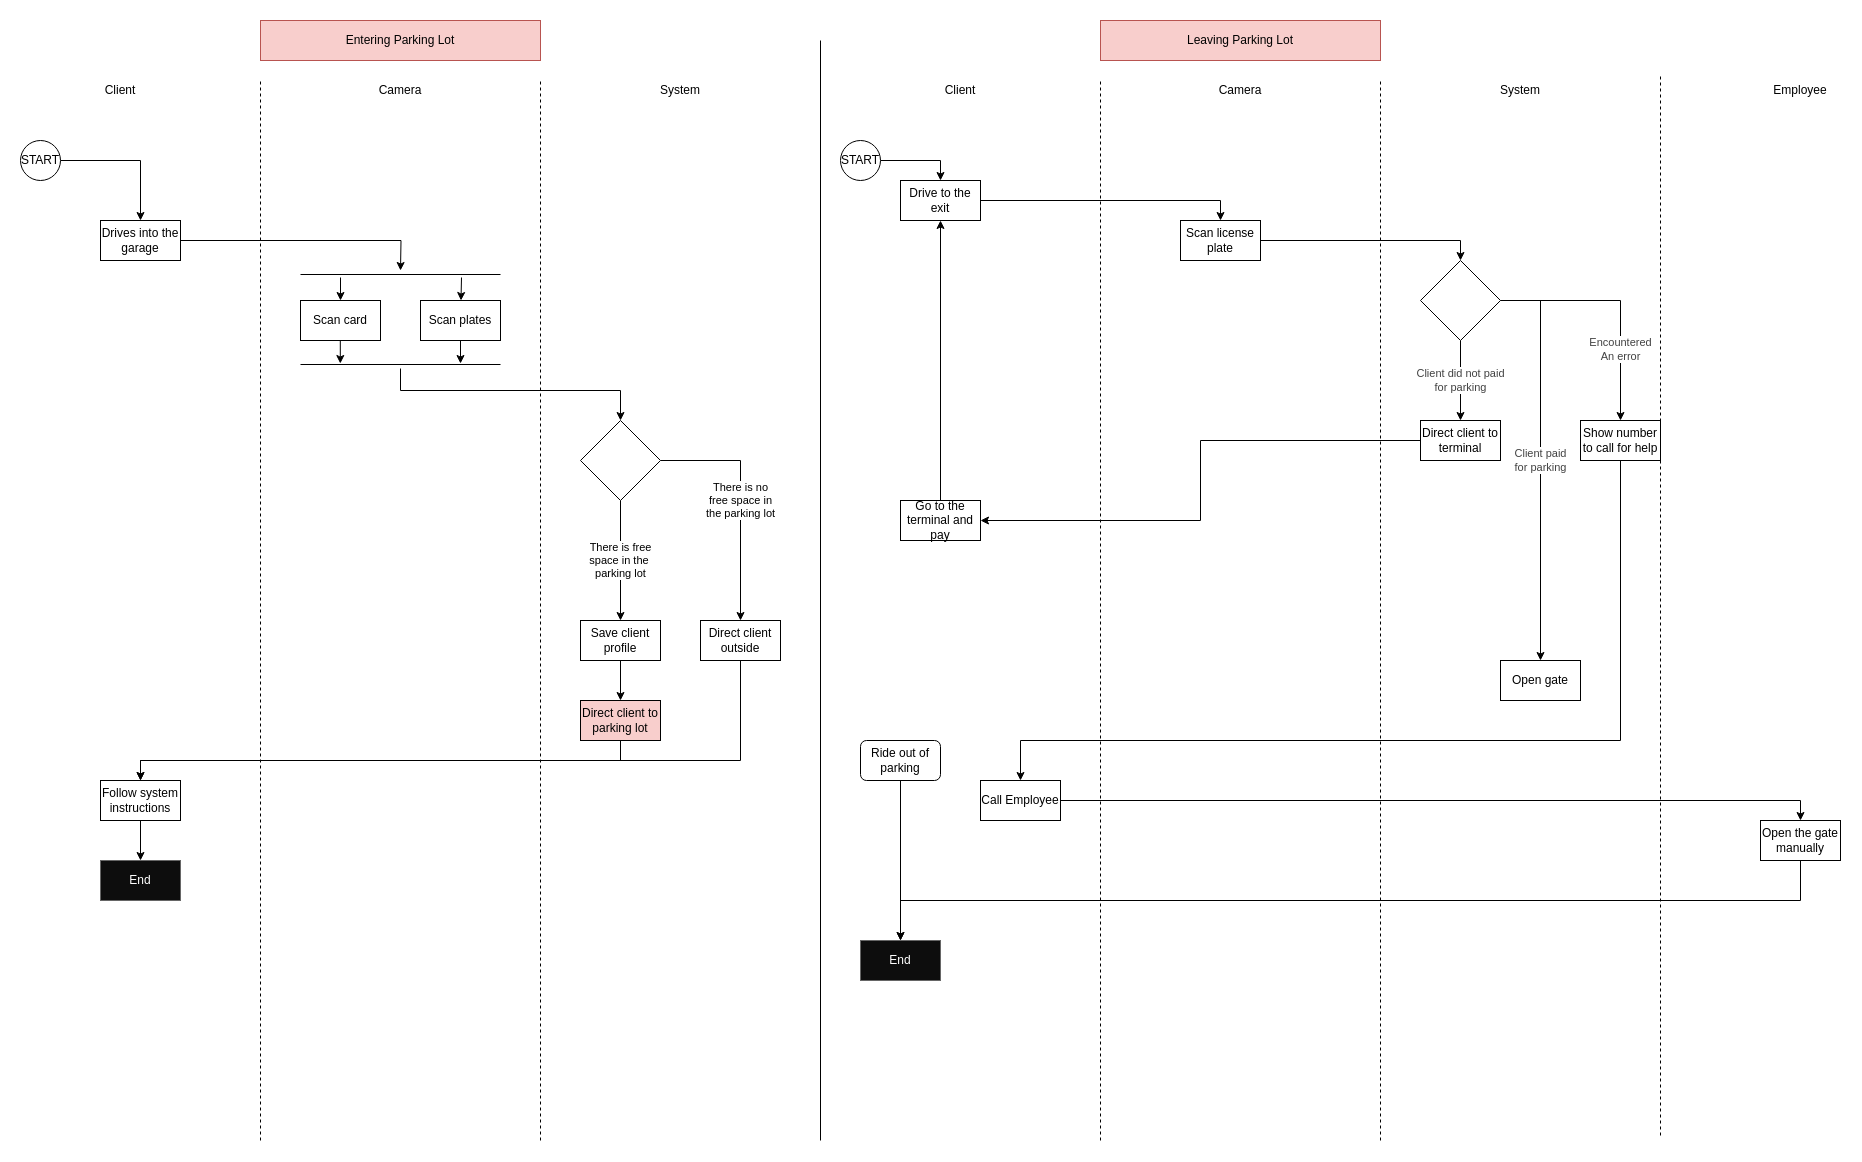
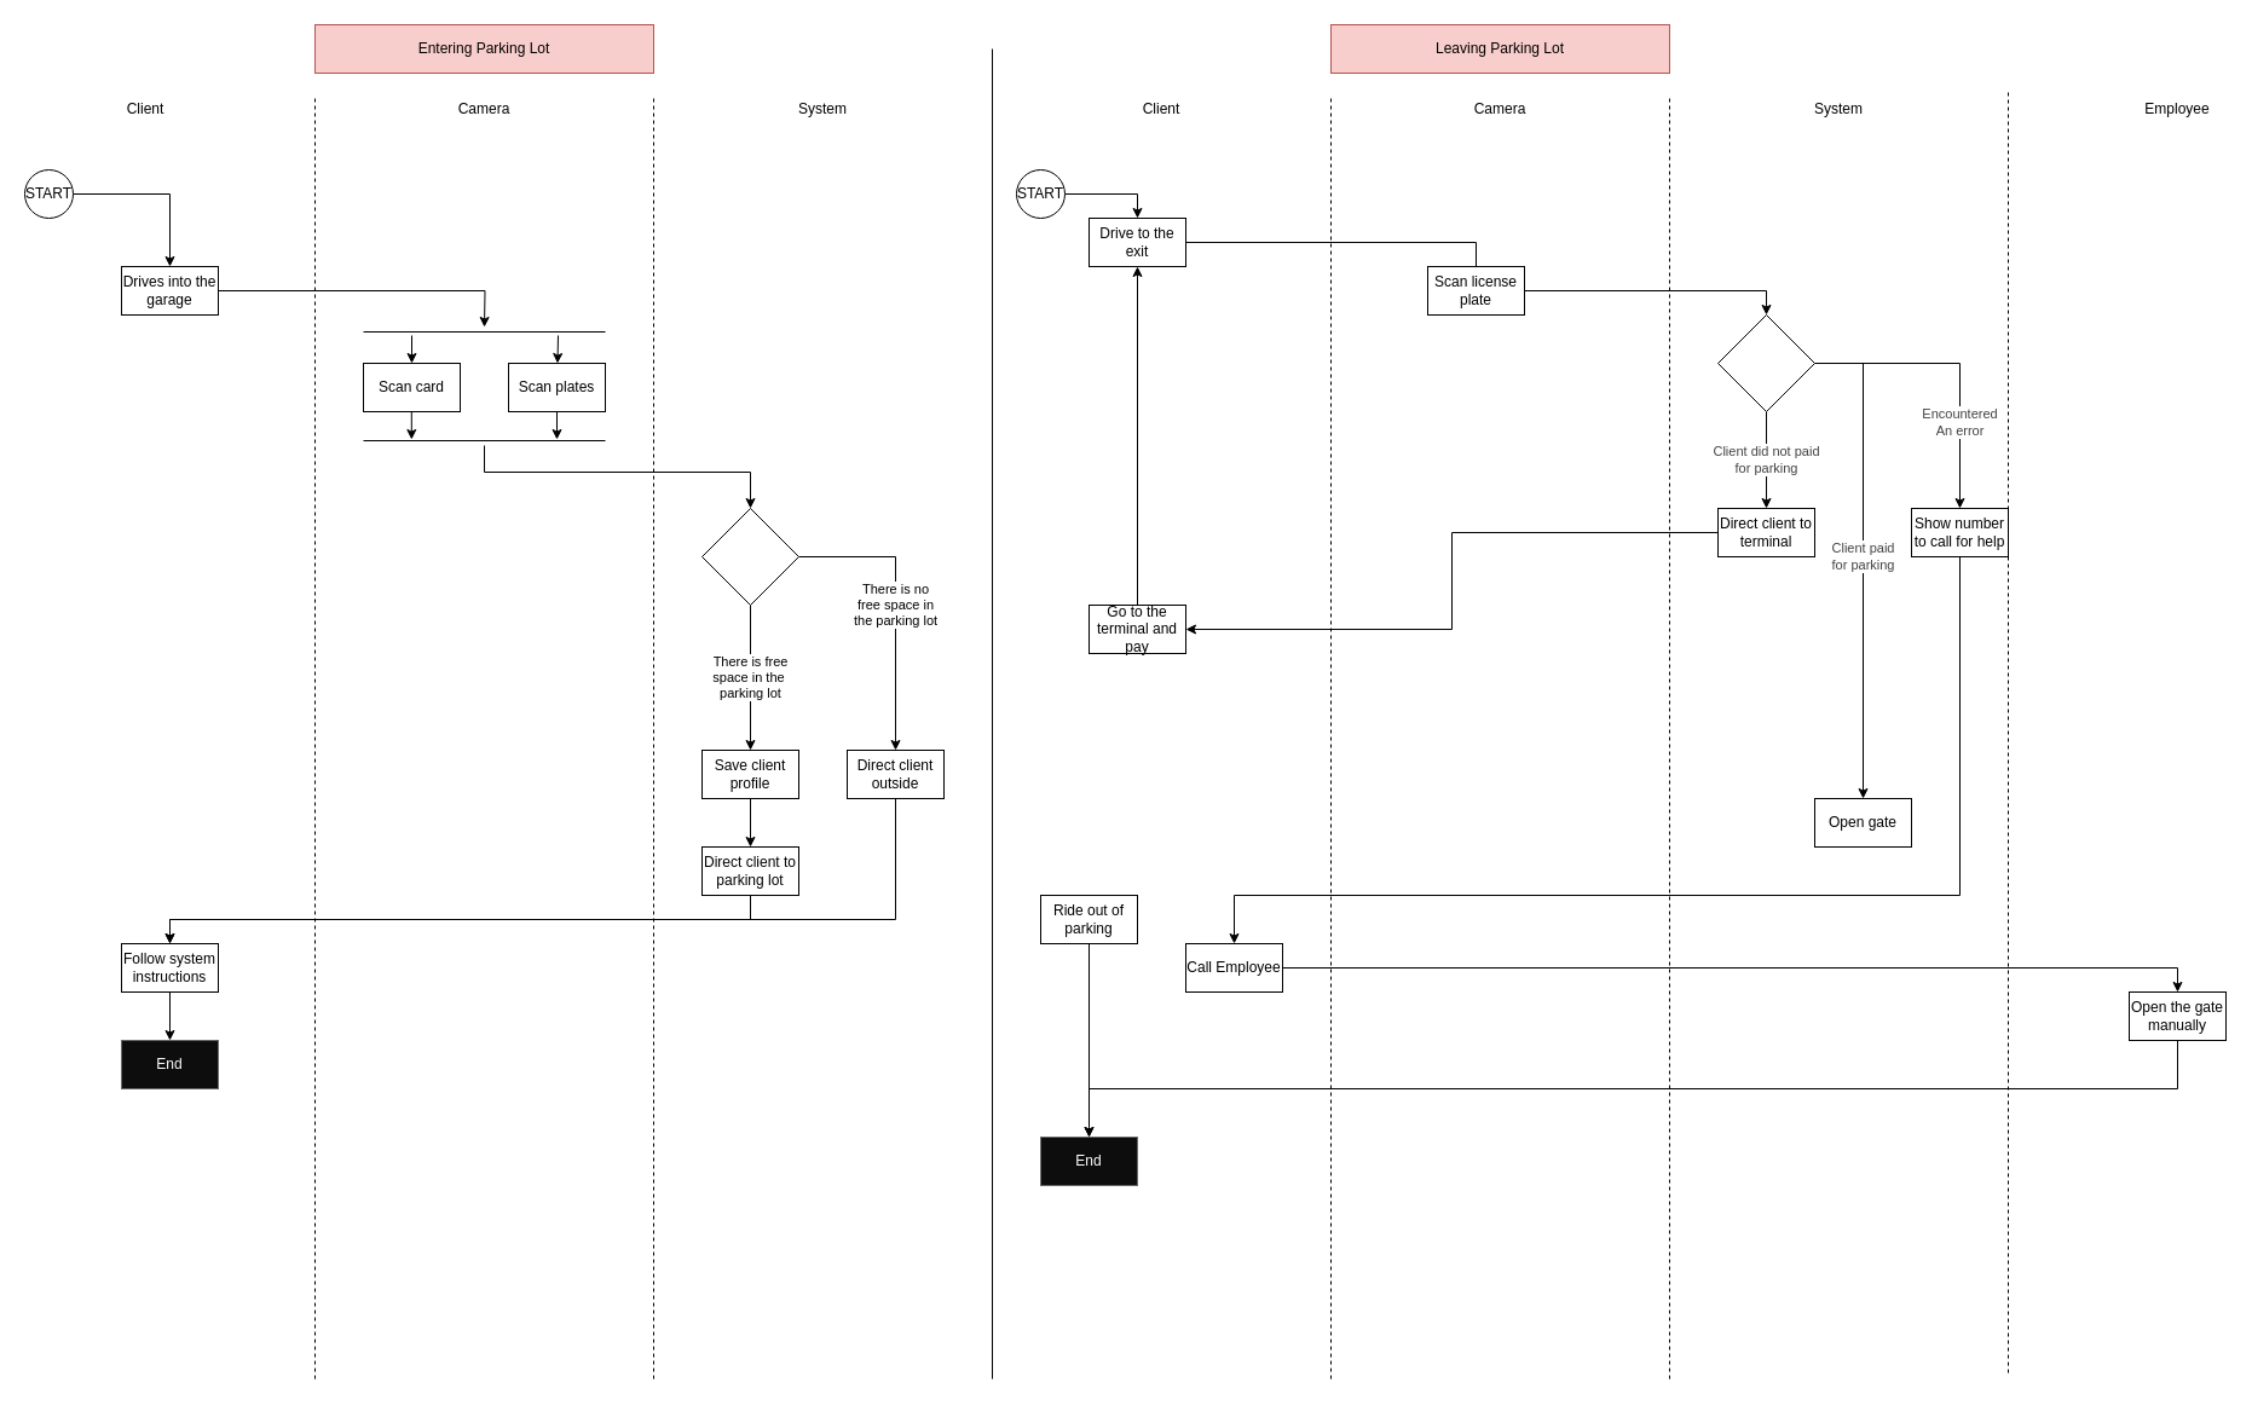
- <mxCell id="42" style="edgeStyle=orthogonalEdgeStyle;rounded=0;orthogonalLoop=1;jettySize=auto;html=1;entryX=0.5;entryY=0;entryDx=0;entryDy=0;fontColor=#424242;" edge="1" parent="1" source="43" target="54"><mxGeometry relative="1" as="geometry" /></mxCell>
+ <mxCell id="42" style="edgeStyle=orthogonalEdgeStyle;rounded=0;orthogonalLoop=1;jettySize=auto;html=1;entryX=0.5;entryY=0;entryDx=0;entryDy=0;fontColor=#424242;endArrow=none;" edge="1" parent="1" source="43" target="54"><mxGeometry relative="1" as="geometry" /></mxCell>
- <mxCell id="21" value="Direct client to parking lot" style="rounded=0;whiteSpace=wrap;html=1;fillColor=#f8cecc;" parent="1" vertex="1"><mxGeometry x="580" y="700" width="80" height="40" as="geometry" /></mxCell>
+ <mxCell id="21" value="Direct client to parking lot" style="rounded=0;whiteSpace=wrap;html=1;" parent="1" vertex="1"><mxGeometry x="580" y="700" width="80" height="40" as="geometry" /></mxCell>
- <mxCell id="56" value="Ride out of parking" style="whiteSpace=wrap;html=1;rounded=1;" vertex="1" parent="1"><mxGeometry x="860" y="740" width="80" height="40" as="geometry" /></mxCell>
+ <mxCell id="56" value="Ride out of parking" style="rounded=0;whiteSpace=wrap;html=1;" vertex="1" parent="1"><mxGeometry x="860" y="740" width="80" height="40" as="geometry" /></mxCell>
